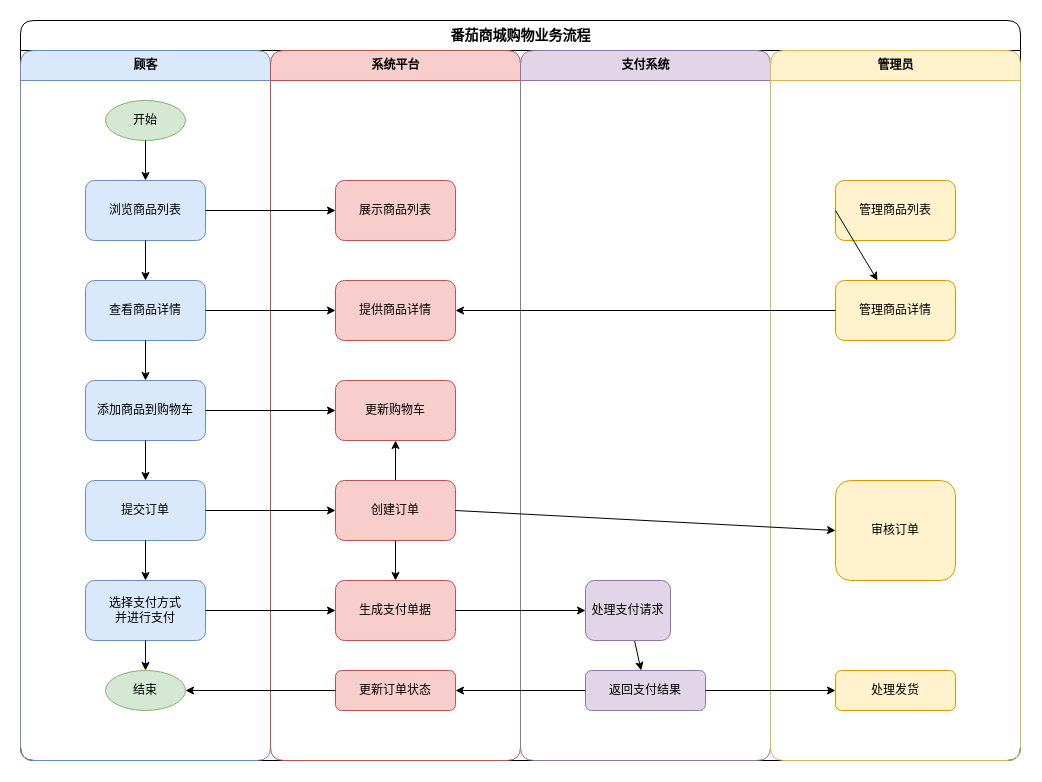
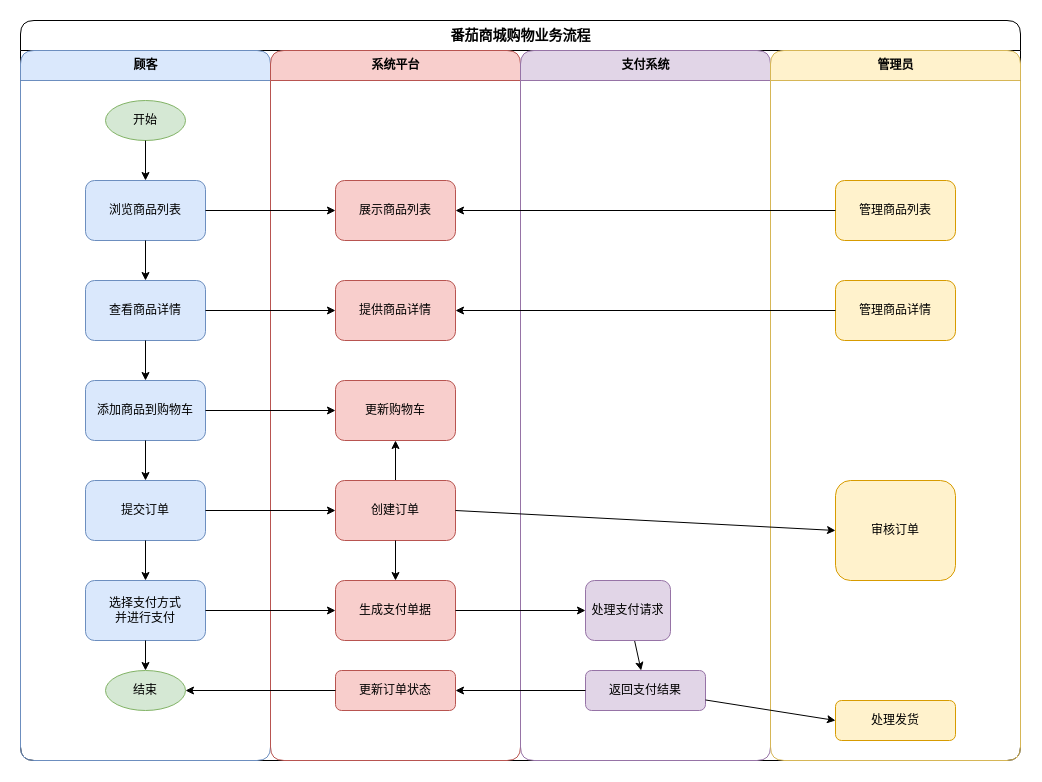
- <mxCell id="44" value="" style="edgeStyle=none;html=1;exitX=0;exitY=0.5;exitDx=0;exitDy=0;" edge="1" parent="2" source="34" target="31"><mxGeometry relative="1" as="geometry"><mxPoint x="515" y="190" as="sourcePoint" /></mxGeometry></mxCell>
+ <mxCell id="44" value="" style="edgeStyle=none;html=1;exitX=0;exitY=0.5;exitDx=0;exitDy=0;" edge="1" parent="2" source="34" target="18"><mxGeometry relative="1" as="geometry"><mxPoint x="515" y="190" as="sourcePoint" /></mxGeometry></mxCell>
- <mxCell id="33" value="处理发货" style="rounded=1;whiteSpace=wrap;html=1;fillColor=#FFF2CC;strokeColor=#D79B00;" parent="30" vertex="1"><mxGeometry x="65" y="620" width="120" height="40" as="geometry" /></mxCell>
+ <mxCell id="33" value="处理发货" style="rounded=1;whiteSpace=wrap;html=1;fillColor=#FFF2CC;strokeColor=#D79B00;" parent="30" vertex="1"><mxGeometry x="65" y="650" width="120" height="40" as="geometry" /></mxCell>
